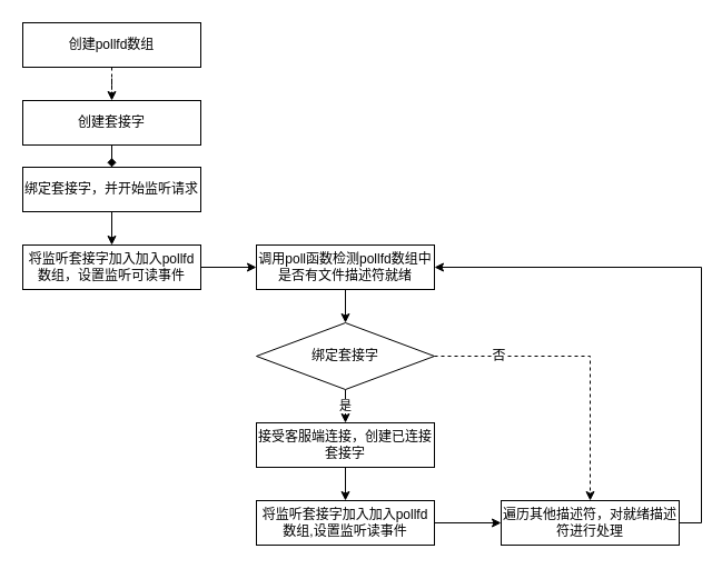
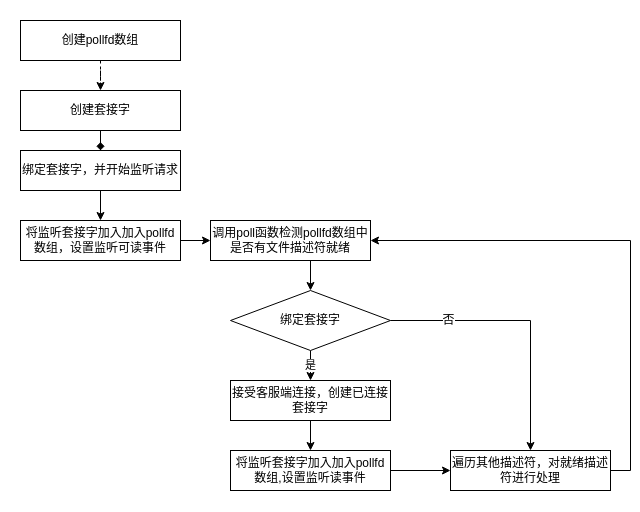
- <mxCell id="14" value="调用poll函数检测pollfd数组中是否有文件描述符就绪" style="rounded=0;whiteSpace=wrap;html=1;" parent="1" vertex="1"><mxGeometry x="230" y="220" width="160" height="40" as="geometry" /></mxCell>
+ <mxCell id="14" value="调用poll函数检测pollfd数组中是否有文件描述符就绪" style="rounded=0;whiteSpace=wrap;html=1;" parent="1" vertex="1"><mxGeometry x="210" y="220" width="160" height="40" as="geometry" /></mxCell>
- <mxCell id="16" style="edgeStyle=orthogonalEdgeStyle;rounded=0;orthogonalLoop=1;jettySize=auto;html=1;exitX=1;exitY=0.5;exitDx=0;exitDy=0;dashed=1;" parent="1" source="18" target="5" edge="1"><mxGeometry relative="1" as="geometry" /></mxCell>
+ <mxCell id="16" style="edgeStyle=orthogonalEdgeStyle;rounded=0;orthogonalLoop=1;jettySize=auto;html=1;exitX=1;exitY=0.5;exitDx=0;exitDy=0;" parent="1" source="18" target="5" edge="1"><mxGeometry relative="1" as="geometry" /></mxCell>
